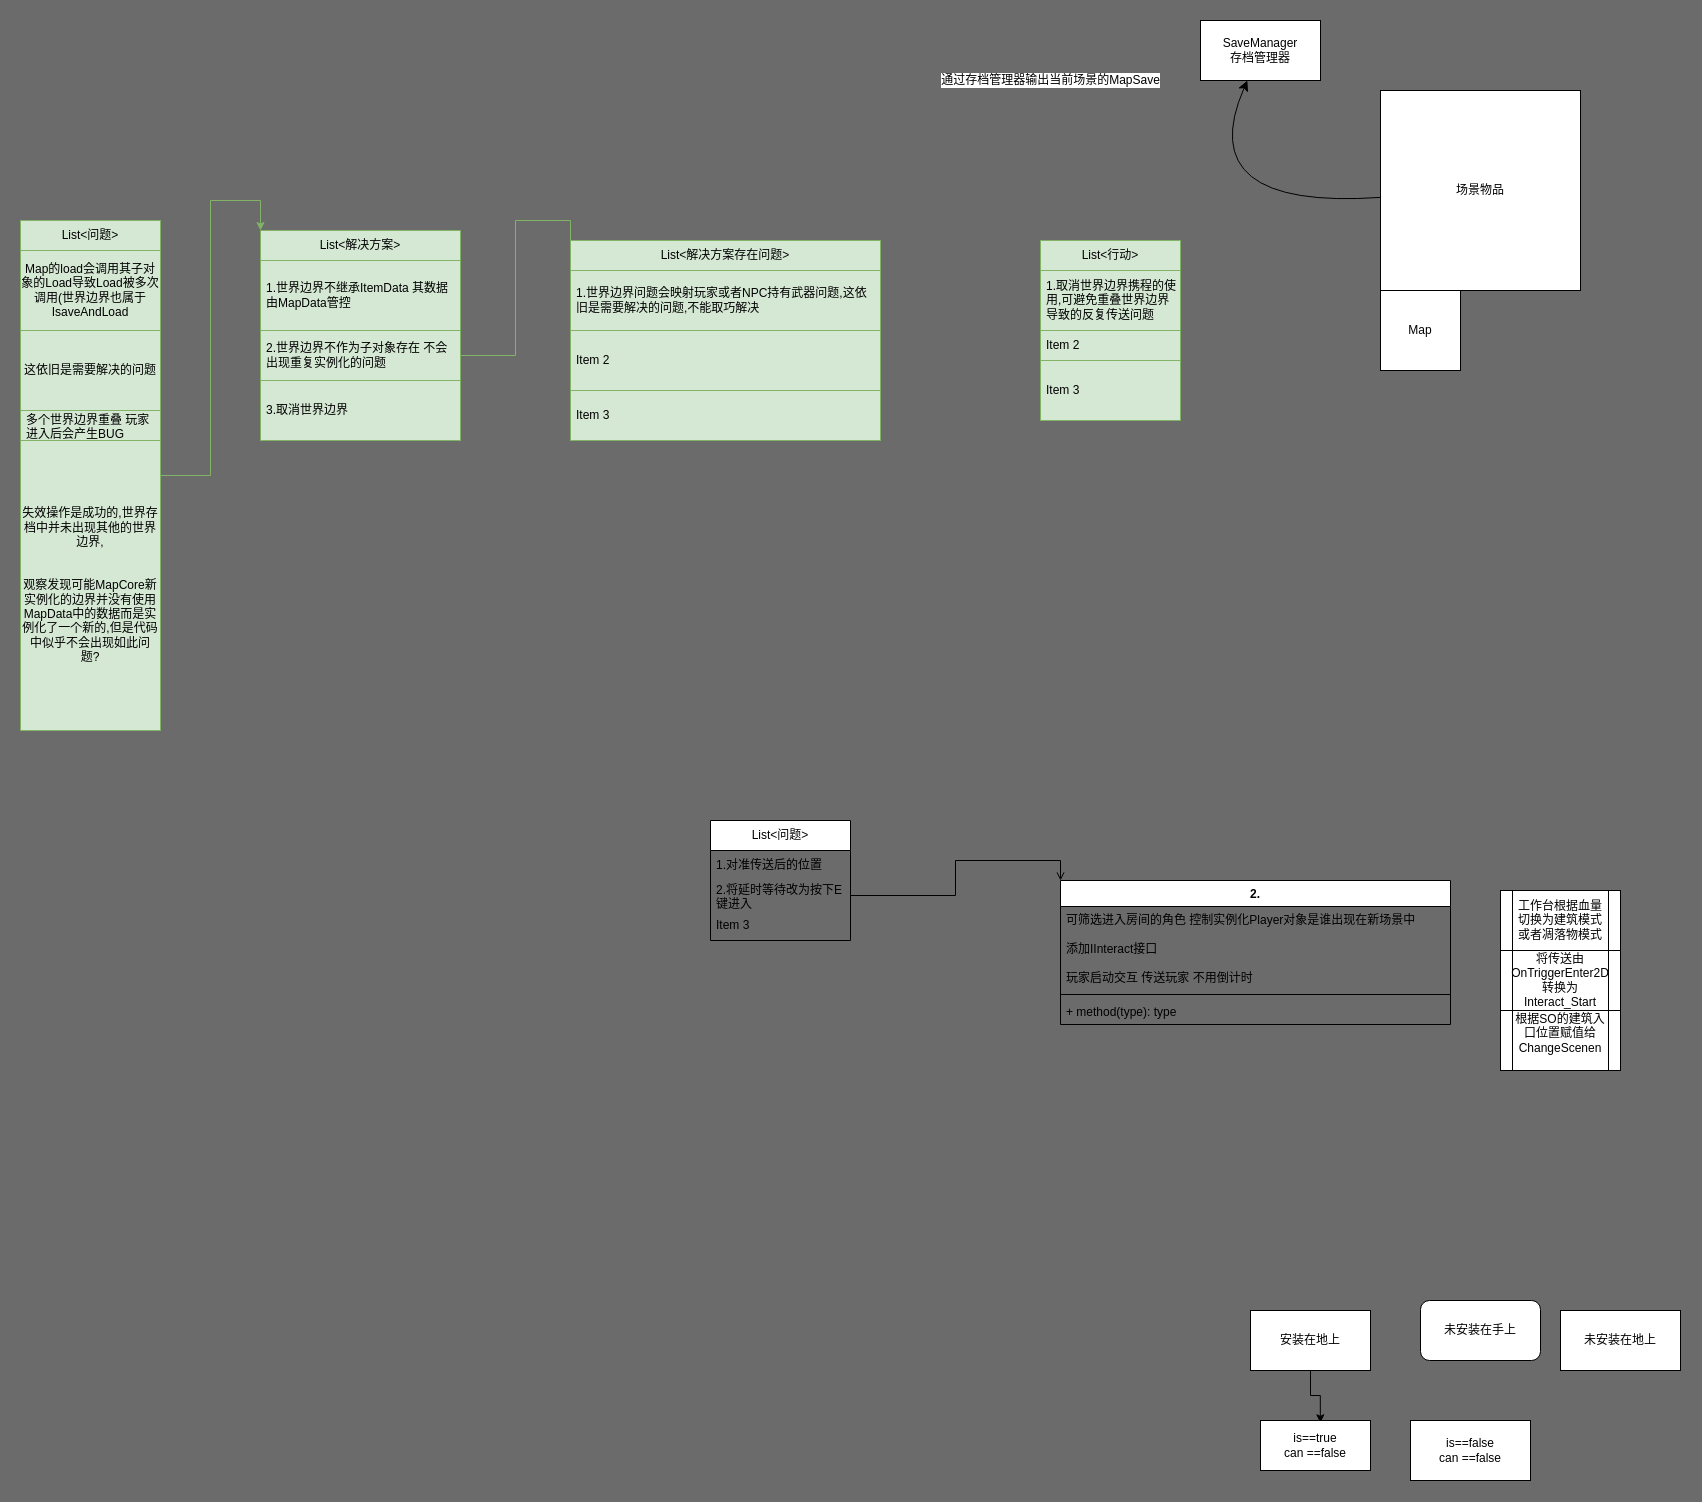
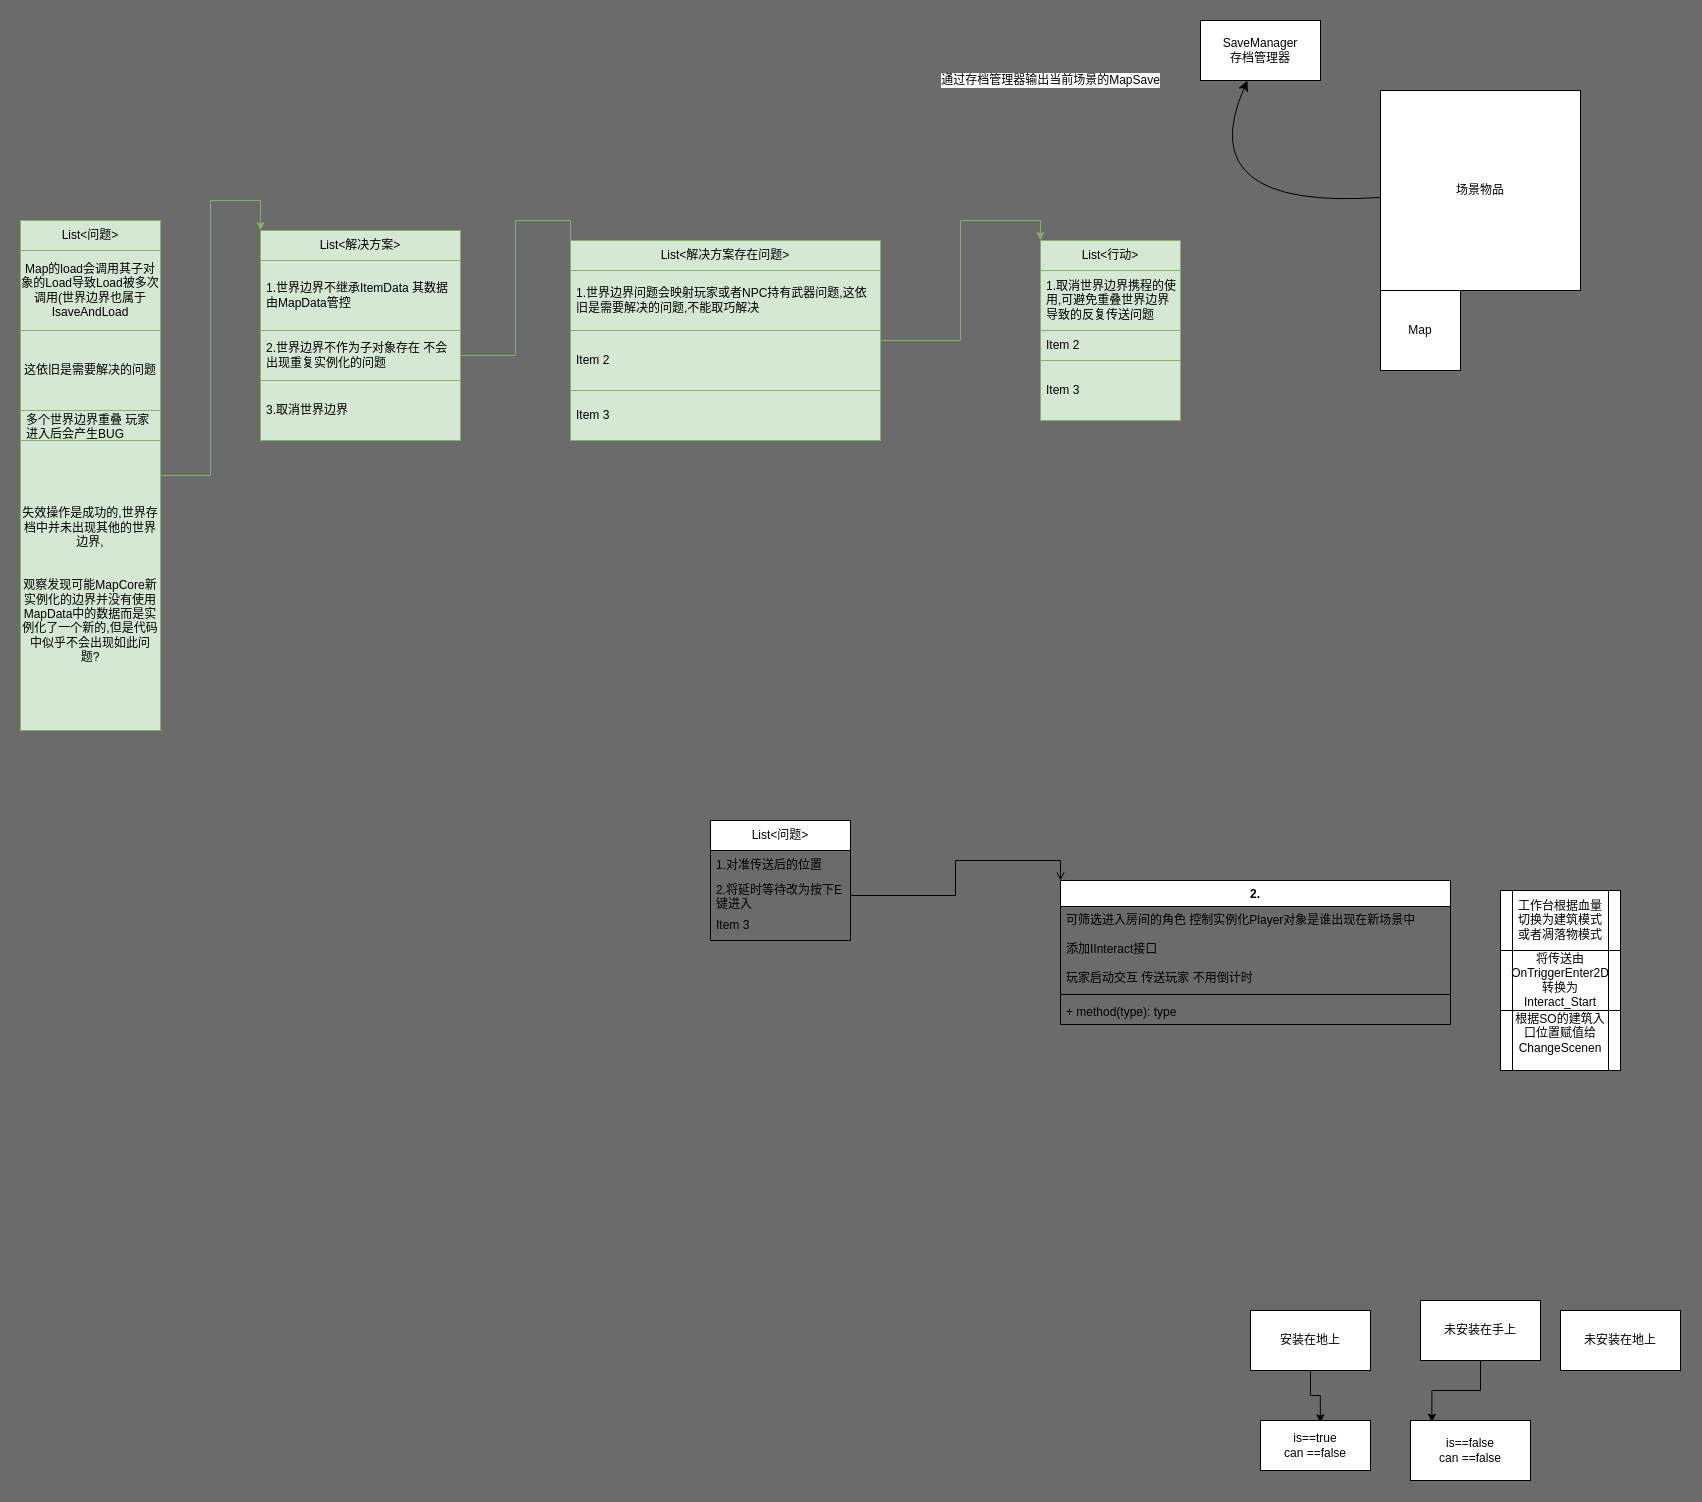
+ <mxCell id="17" style="edgeStyle=orthogonalEdgeStyle;rounded=0;orthogonalLoop=1;jettySize=auto;html=1;entryX=0;entryY=0;entryDx=0;entryDy=0;fillColor=#d5e8d4;strokeColor=#82b366;" edge="1" parent="1" source="18" target="23"><mxGeometry relative="1" as="geometry" /></mxCell>
- <mxCell id="42" value="未安装在手上" style="whiteSpace=wrap;html=1;rounded=1;" vertex="1" parent="1"><mxGeometry x="1420" y="1300" width="120" height="60" as="geometry" /></mxCell>
+ <mxCell id="42" value="未安装在手上" style="whiteSpace=wrap;html=1;" vertex="1" parent="1"><mxGeometry x="1420" y="1300" width="120" height="60" as="geometry" /></mxCell>
+ <mxCell id="41" style="edgeStyle=orthogonalEdgeStyle;rounded=0;orthogonalLoop=1;jettySize=auto;html=1;entryX=0.178;entryY=0.029;entryDx=0;entryDy=0;entryPerimeter=0;" edge="1" parent="1" source="42" target="45"><mxGeometry relative="1" as="geometry"><mxPoint x="1470" y="1420" as="targetPoint" /></mxGeometry></mxCell>
